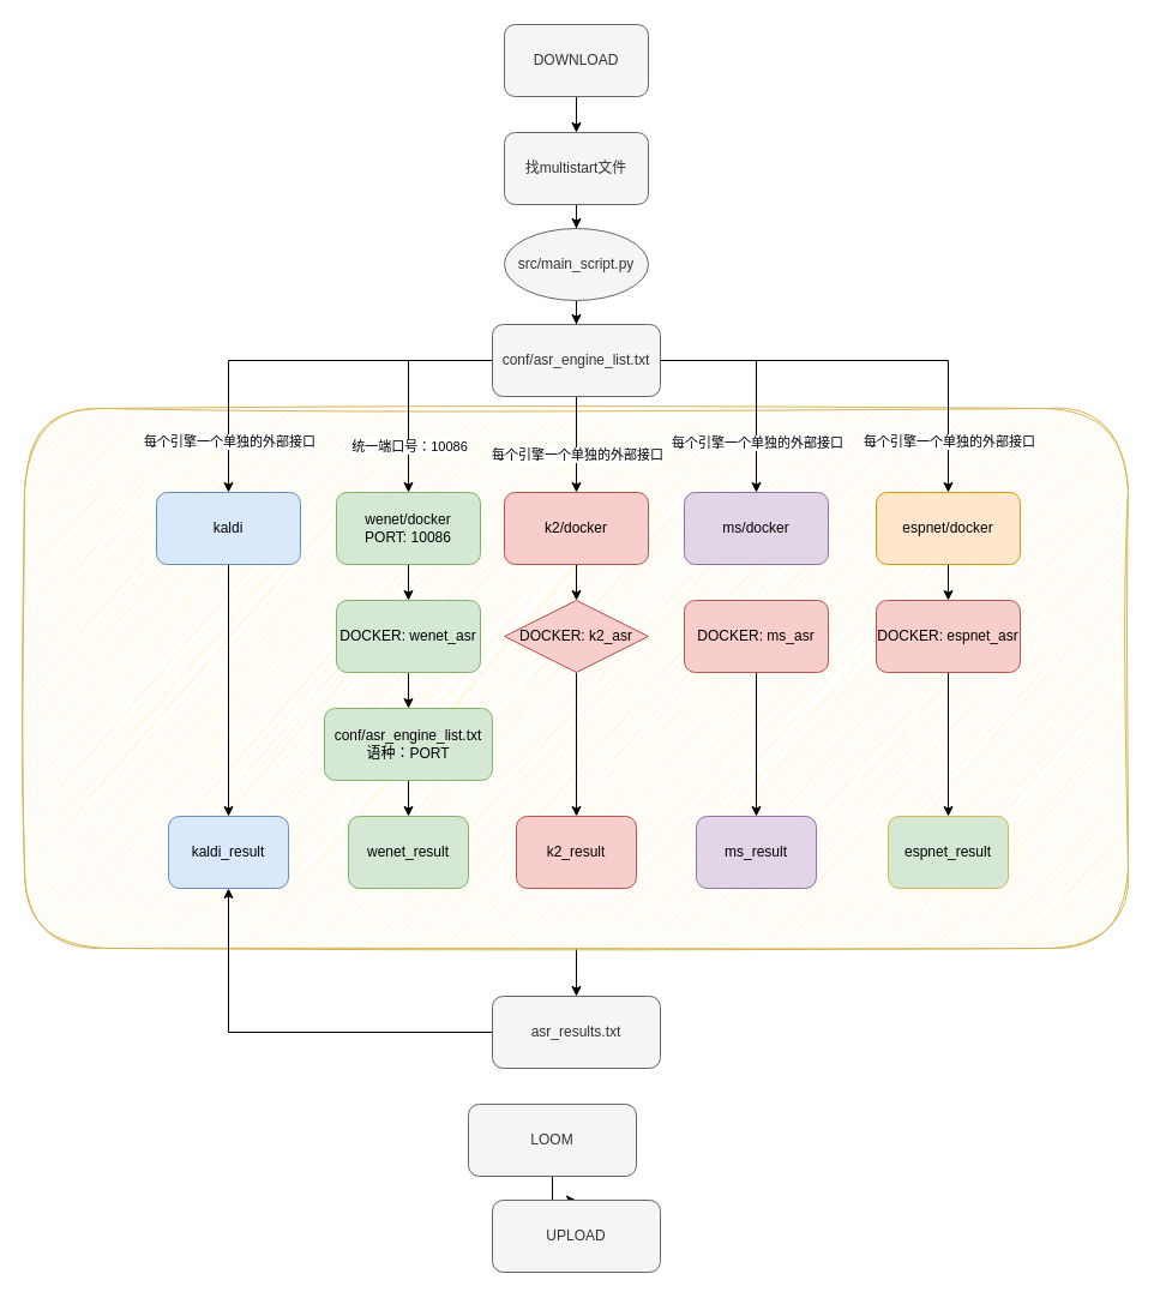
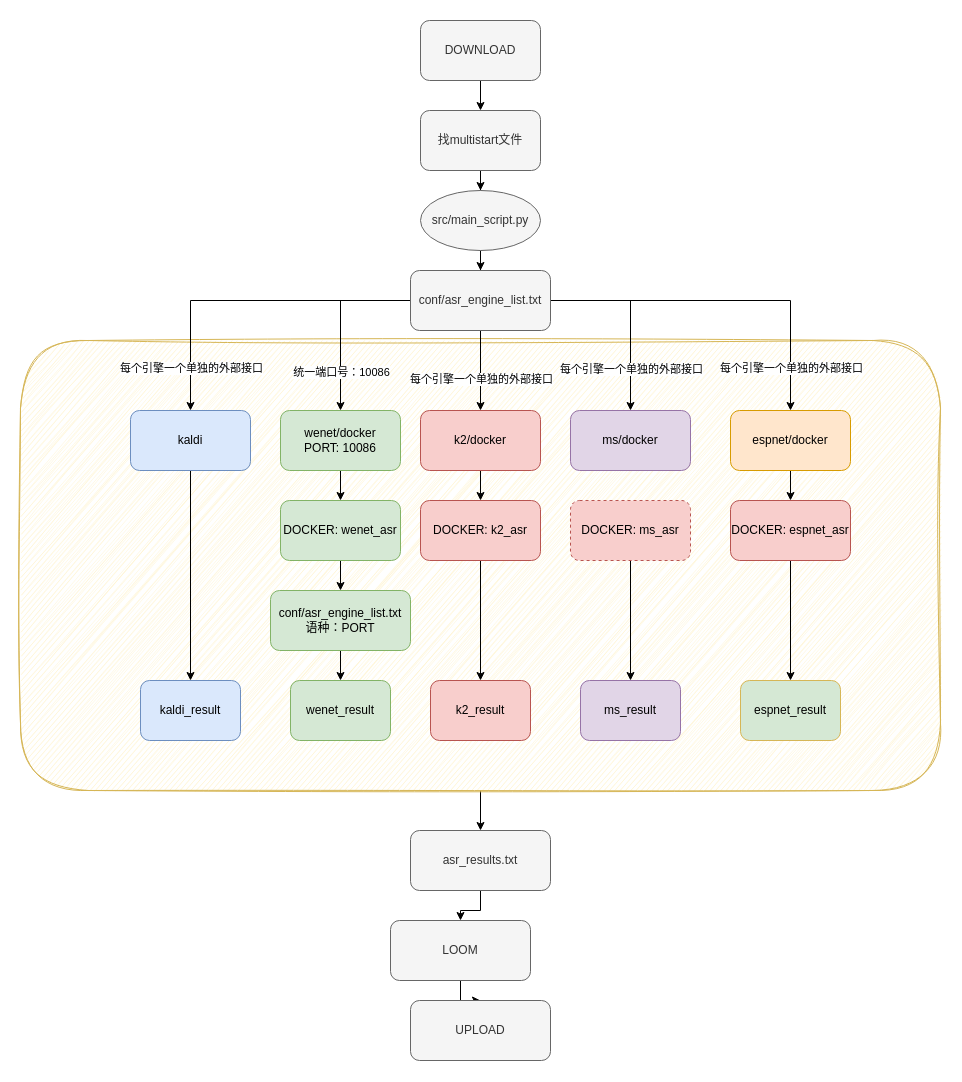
- <mxCell id="33" value="DOCKER: k2_asr&lt;br&gt;&lt;div style=&quot;font-size: medium; text-align: start;&quot; data-hash=&quot;d41d8cd98f00b204e9800998ecf8427e&quot; data-version=&quot;3.0.0&quot;&gt;&lt;/div&gt;&lt;div style=&quot;font-size: medium; text-align: start;&quot; class=&quot;document&quot;&gt;&lt;div class=&quot;section&quot;&gt;&lt;p style=&quot;margin: 0pt 0pt 0pt 2em; text-align: justify; font-family: 等线; font-size: 12pt; line-height: 16px; text-indent: 2em;&quot; class=&quot;paragraph text-align-type-justify&quot;&gt;&lt;/p&gt;&lt;/div&gt;&lt;/div&gt;" style="rhombus;whiteSpace=wrap;html=1;fillColor=#f8cecc;strokeColor=#b85450;" parent="1" vertex="1"><mxGeometry x="420" y="500" width="120" height="60" as="geometry" /></mxCell>
+ <mxCell id="33" value="DOCKER: k2_asr&lt;br&gt;&lt;div style=&quot;font-size: medium; text-align: start;&quot; data-hash=&quot;d41d8cd98f00b204e9800998ecf8427e&quot; data-version=&quot;3.0.0&quot;&gt;&lt;/div&gt;&lt;div style=&quot;font-size: medium; text-align: start;&quot; class=&quot;document&quot;&gt;&lt;div class=&quot;section&quot;&gt;&lt;p style=&quot;margin: 0pt 0pt 0pt 2em; text-align: justify; font-family: 等线; font-size: 12pt; line-height: 16px; text-indent: 2em;&quot; class=&quot;paragraph text-align-type-justify&quot;&gt;&lt;/p&gt;&lt;/div&gt;&lt;/div&gt;" style="rounded=1;whiteSpace=wrap;html=1;fillColor=#f8cecc;strokeColor=#b85450;" parent="1" vertex="1"><mxGeometry x="420" y="500" width="120" height="60" as="geometry" /></mxCell>
- <mxCell id="35" value="DOCKER: ms_asr&lt;br&gt;&lt;div style=&quot;font-size: medium; text-align: start;&quot; data-hash=&quot;d41d8cd98f00b204e9800998ecf8427e&quot; data-version=&quot;3.0.0&quot;&gt;&lt;/div&gt;&lt;div style=&quot;font-size: medium; text-align: start;&quot; class=&quot;document&quot;&gt;&lt;div class=&quot;section&quot;&gt;&lt;p style=&quot;margin: 0pt 0pt 0pt 2em; text-align: justify; font-family: 等线; font-size: 12pt; line-height: 16px; text-indent: 2em;&quot; class=&quot;paragraph text-align-type-justify&quot;&gt;&lt;/p&gt;&lt;/div&gt;&lt;/div&gt;" style="rounded=1;whiteSpace=wrap;html=1;fillColor=#f8cecc;strokeColor=#b85450;" parent="1" vertex="1"><mxGeometry x="570" y="500" width="120" height="60" as="geometry" /></mxCell>
+ <mxCell id="35" value="DOCKER: ms_asr&lt;br&gt;&lt;div style=&quot;font-size: medium; text-align: start;&quot; data-hash=&quot;d41d8cd98f00b204e9800998ecf8427e&quot; data-version=&quot;3.0.0&quot;&gt;&lt;/div&gt;&lt;div style=&quot;font-size: medium; text-align: start;&quot; class=&quot;document&quot;&gt;&lt;div class=&quot;section&quot;&gt;&lt;p style=&quot;margin: 0pt 0pt 0pt 2em; text-align: justify; font-family: 等线; font-size: 12pt; line-height: 16px; text-indent: 2em;&quot; class=&quot;paragraph text-align-type-justify&quot;&gt;&lt;/p&gt;&lt;/div&gt;&lt;/div&gt;" style="rounded=1;whiteSpace=wrap;html=1;fillColor=#f8cecc;strokeColor=#b85450;dashed=1;" parent="1" vertex="1"><mxGeometry x="570" y="500" width="120" height="60" as="geometry" /></mxCell>
- <mxCell id="38" value="" style="edgeStyle=orthogonalEdgeStyle;rounded=0;orthogonalLoop=1;jettySize=auto;html=1;" parent="1" source="39" target="40" edge="1"><mxGeometry relative="1" as="geometry" /></mxCell>
+ <mxCell id="38" value="" style="edgeStyle=orthogonalEdgeStyle;rounded=0;orthogonalLoop=1;jettySize=auto;html=1;" parent="1" source="39" target="46" edge="1"><mxGeometry relative="1" as="geometry" /></mxCell>
